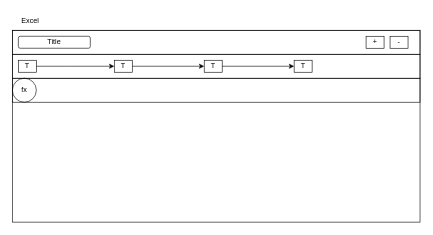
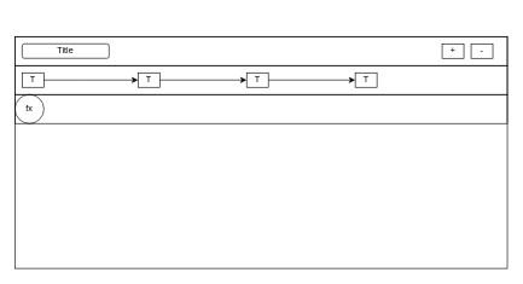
- <mxCell id="3" value="Excel" style="text;html=1;strokeColor=none;fillColor=none;align=center;verticalAlign=middle;whiteSpace=wrap;rounded=0;" vertex="1" parent="1"><mxGeometry x="20" y="20" width="60" height="30" as="geometry" /></mxCell>
